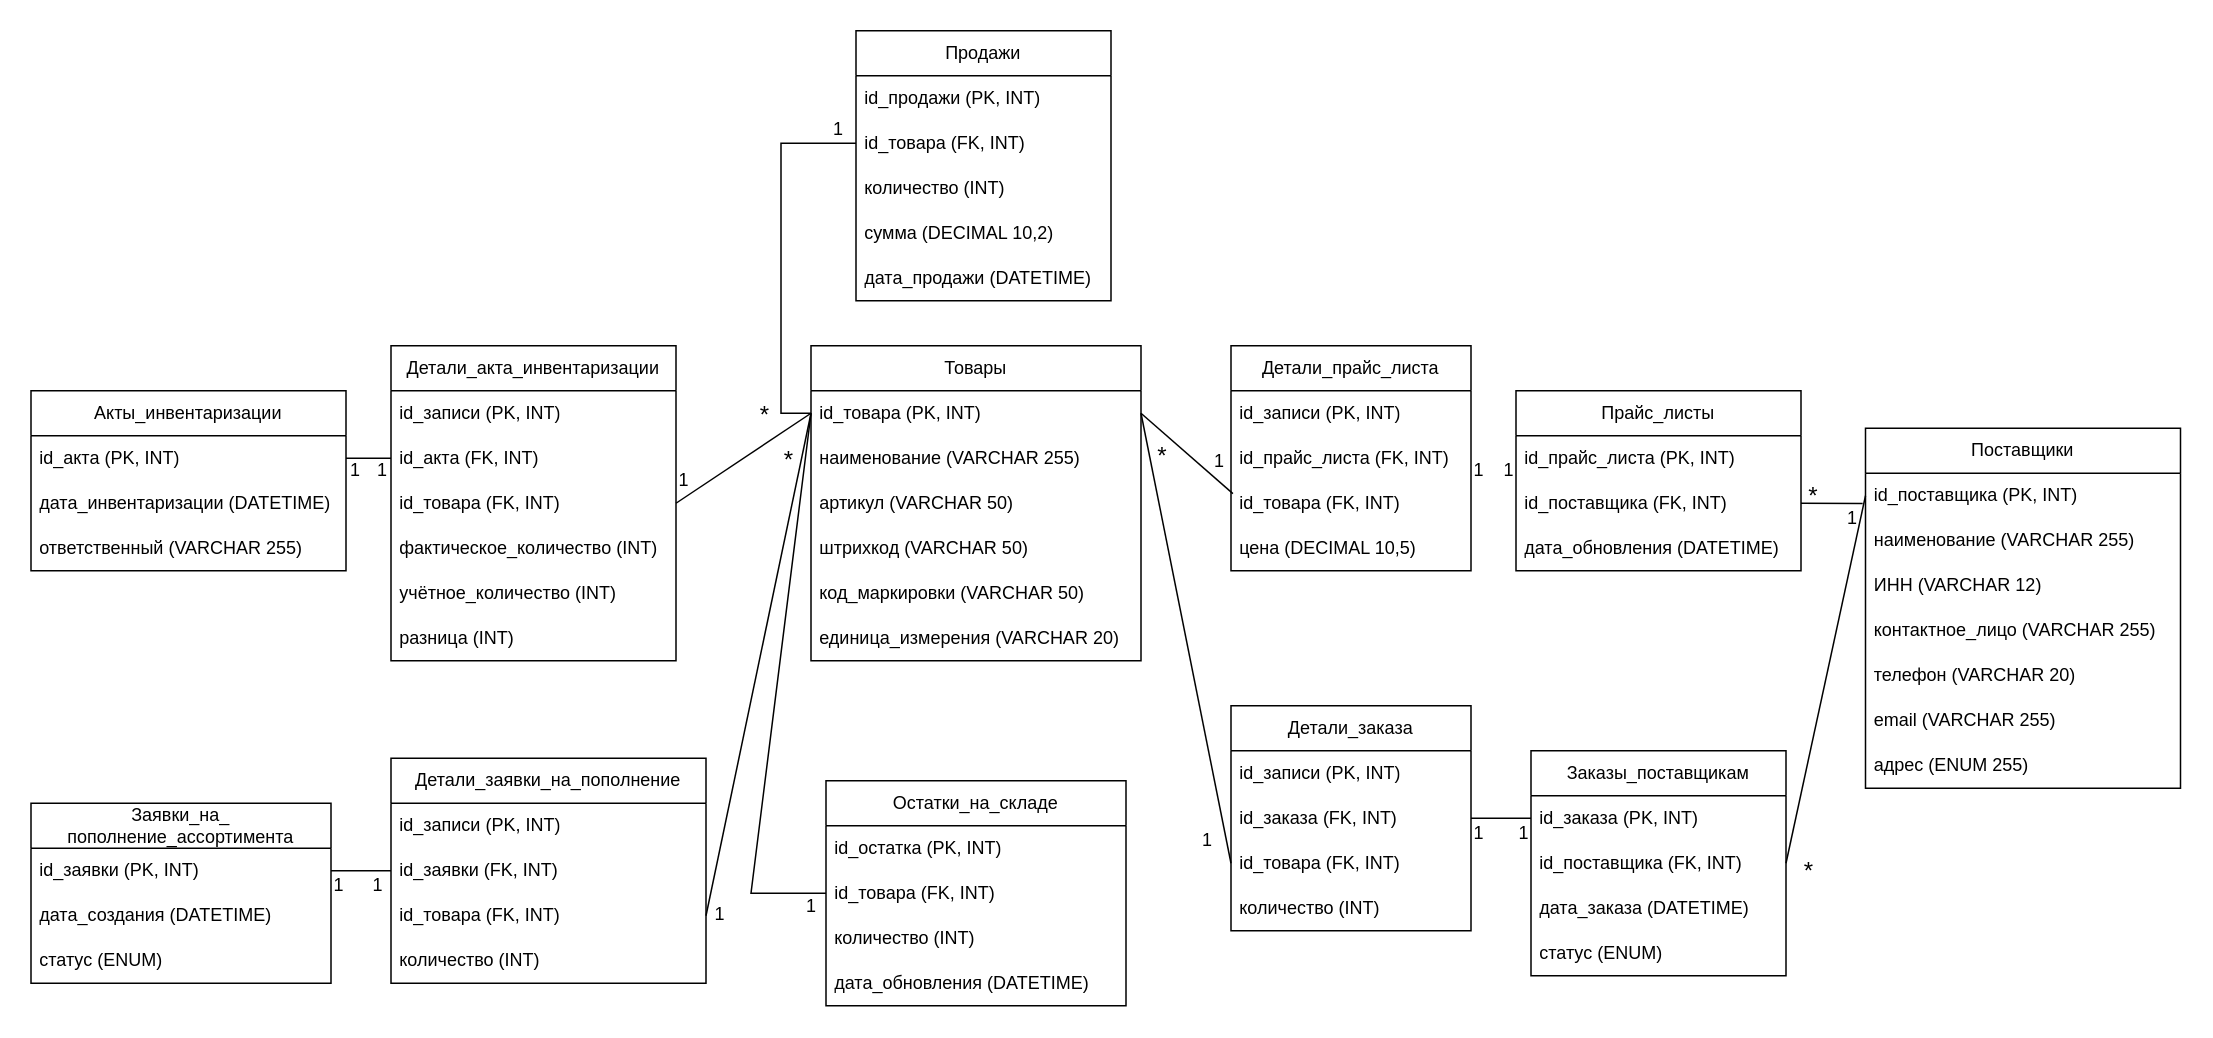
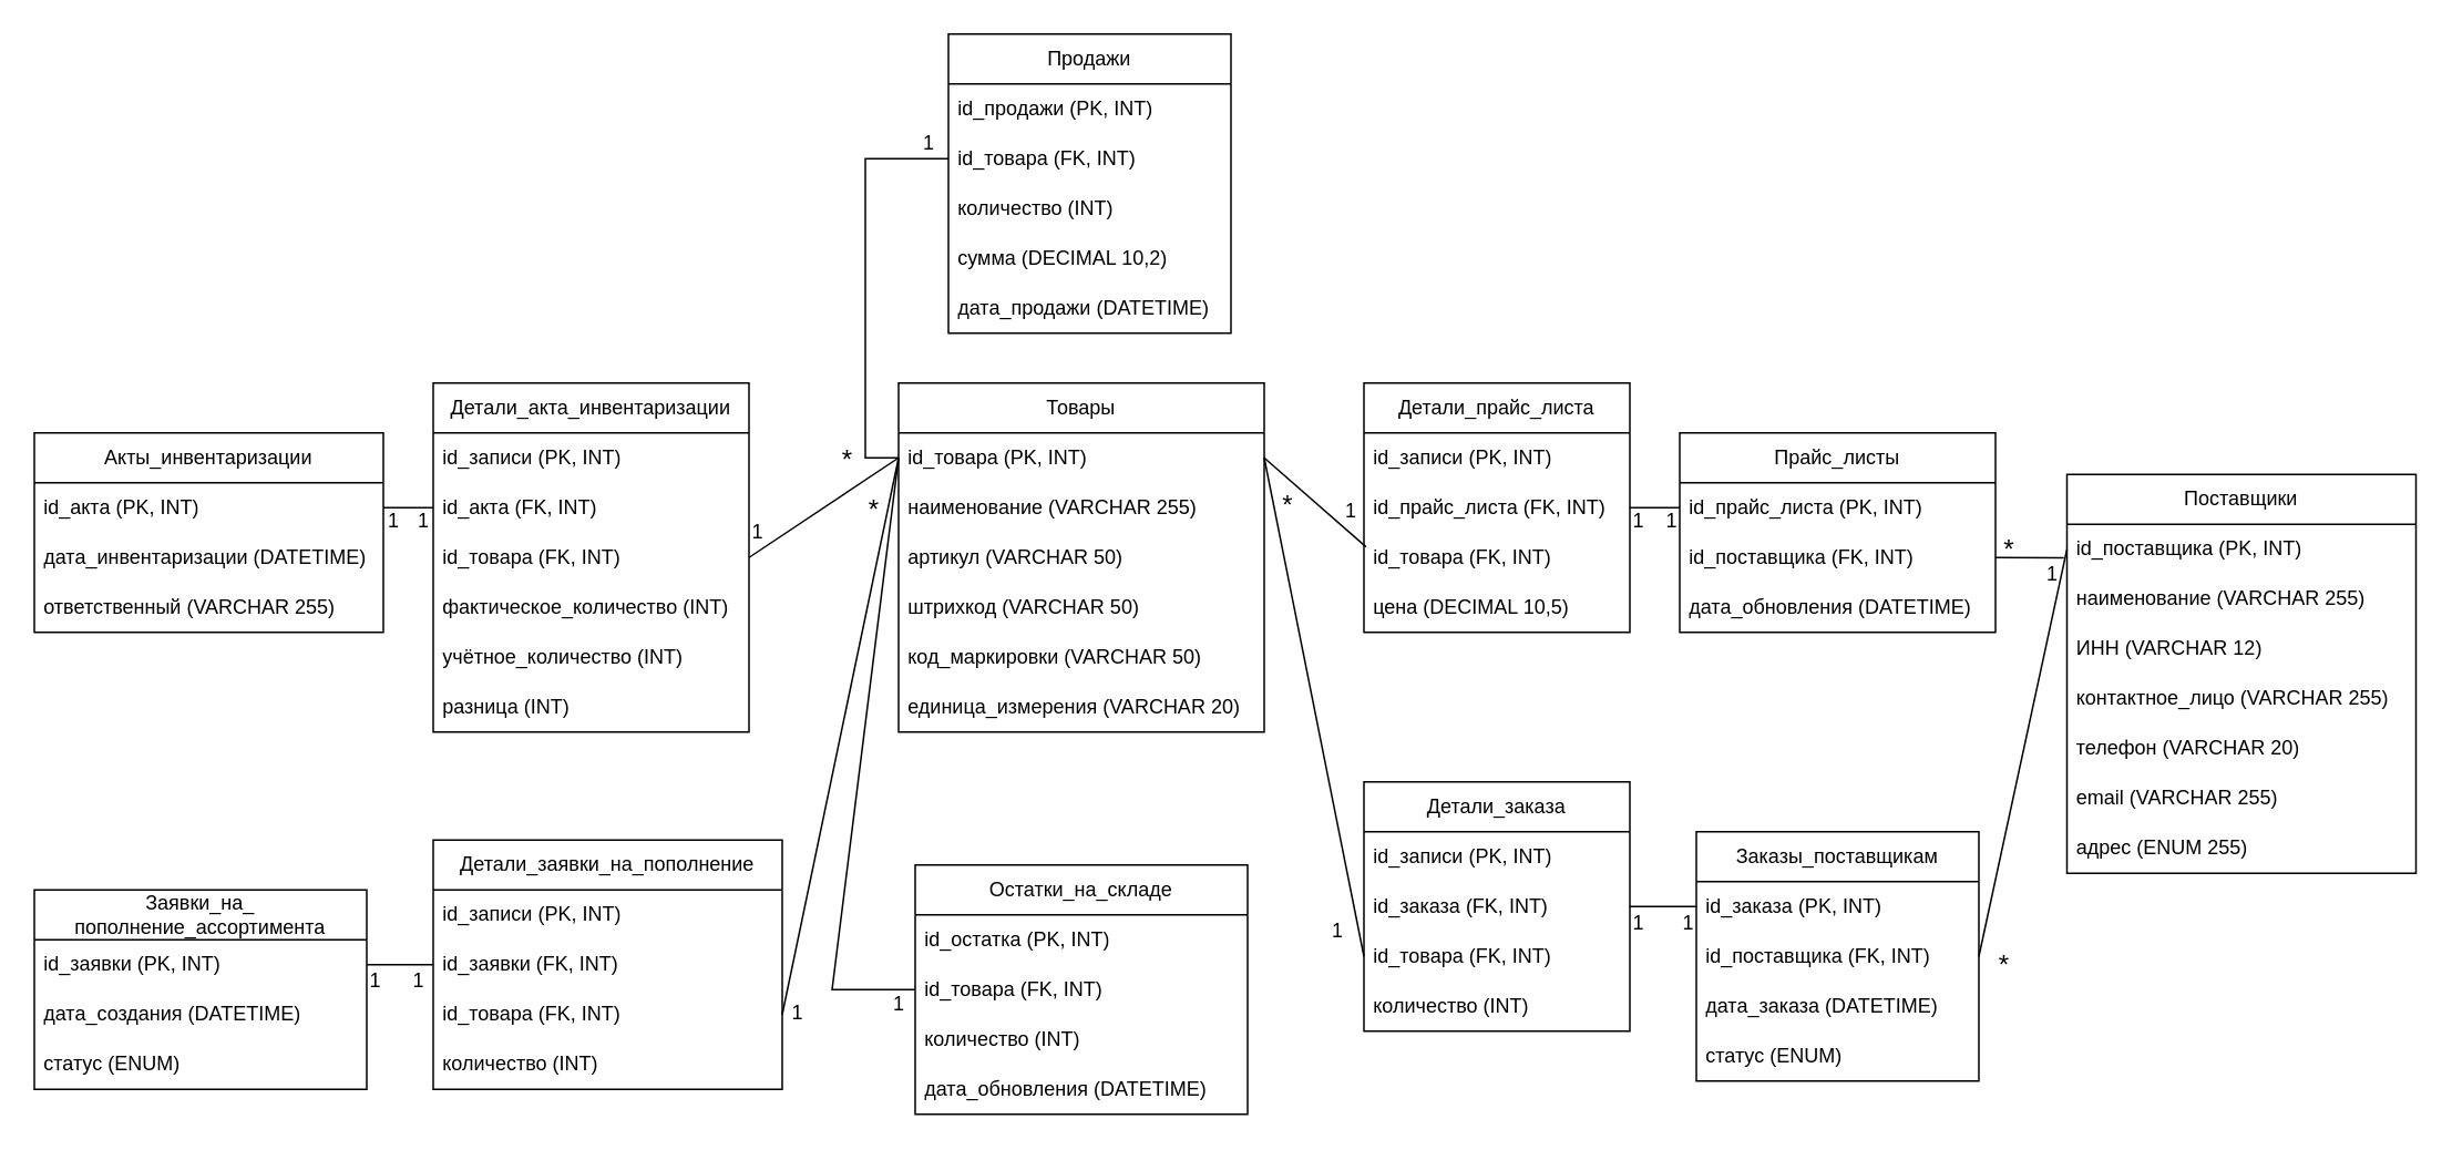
+ <mxCell id="66" value="" style="endArrow=none;html=1;rounded=0;exitX=1;exitY=0.5;exitDx=0;exitDy=0;entryX=0;entryY=0.5;entryDx=0;entryDy=0;" parent="1" source="40" target="35" edge="1"><mxGeometry width="50" height="50" relative="1" as="geometry"><mxPoint x="920" y="290" as="sourcePoint" /><mxPoint x="970" y="240" as="targetPoint" /></mxGeometry></mxCell>
